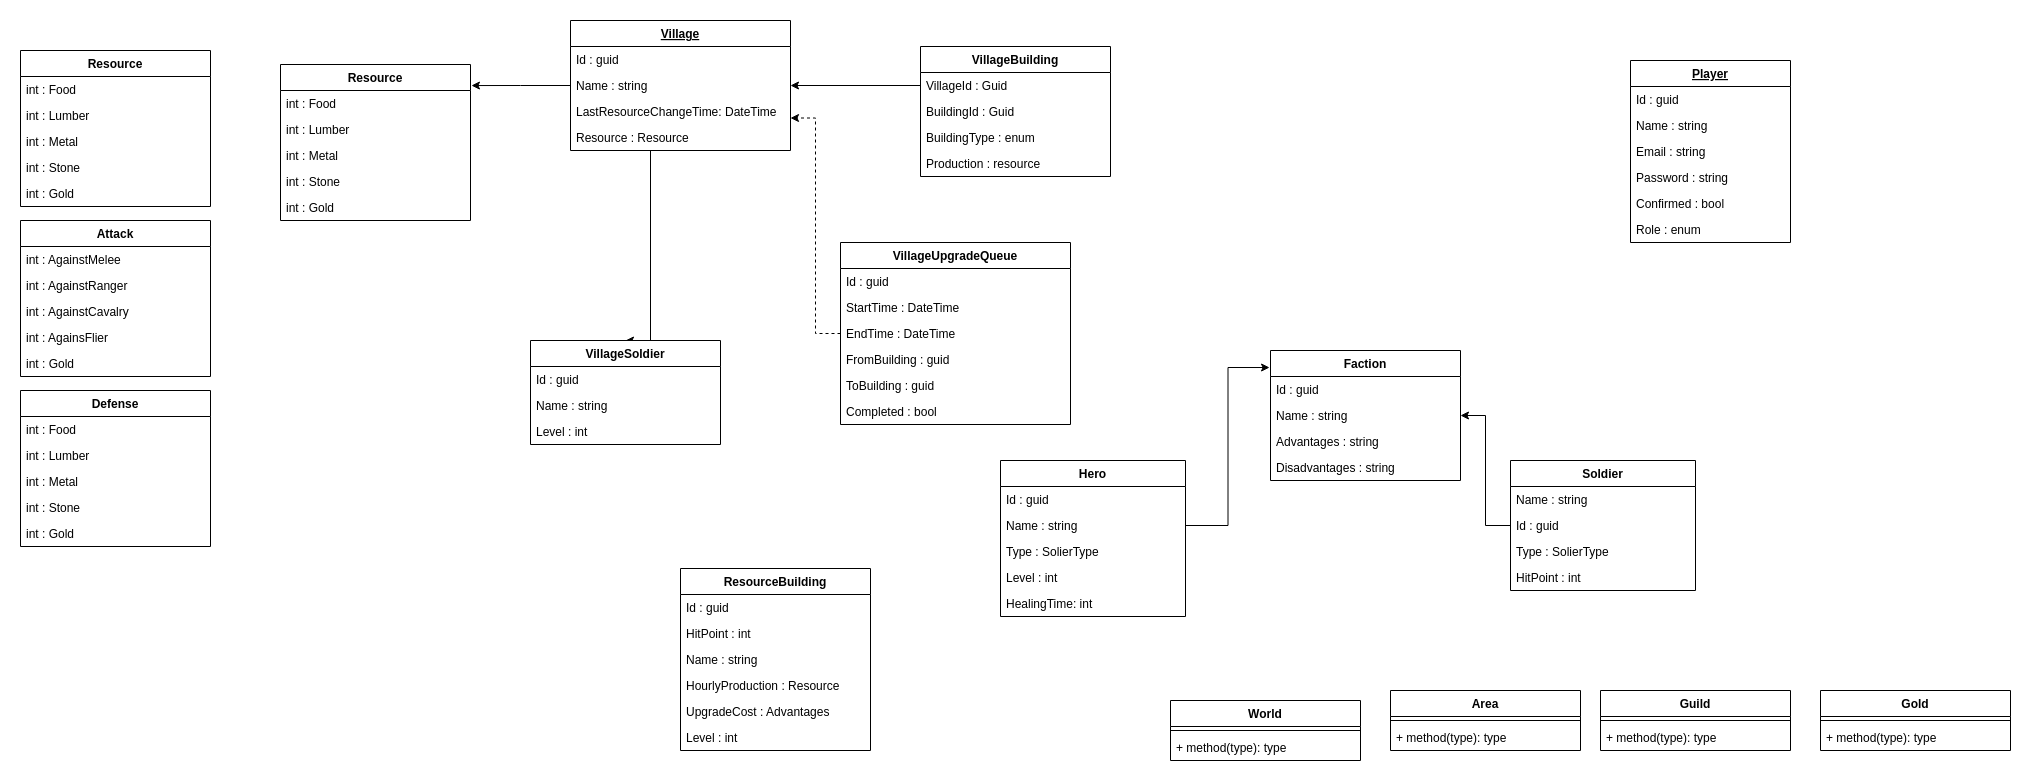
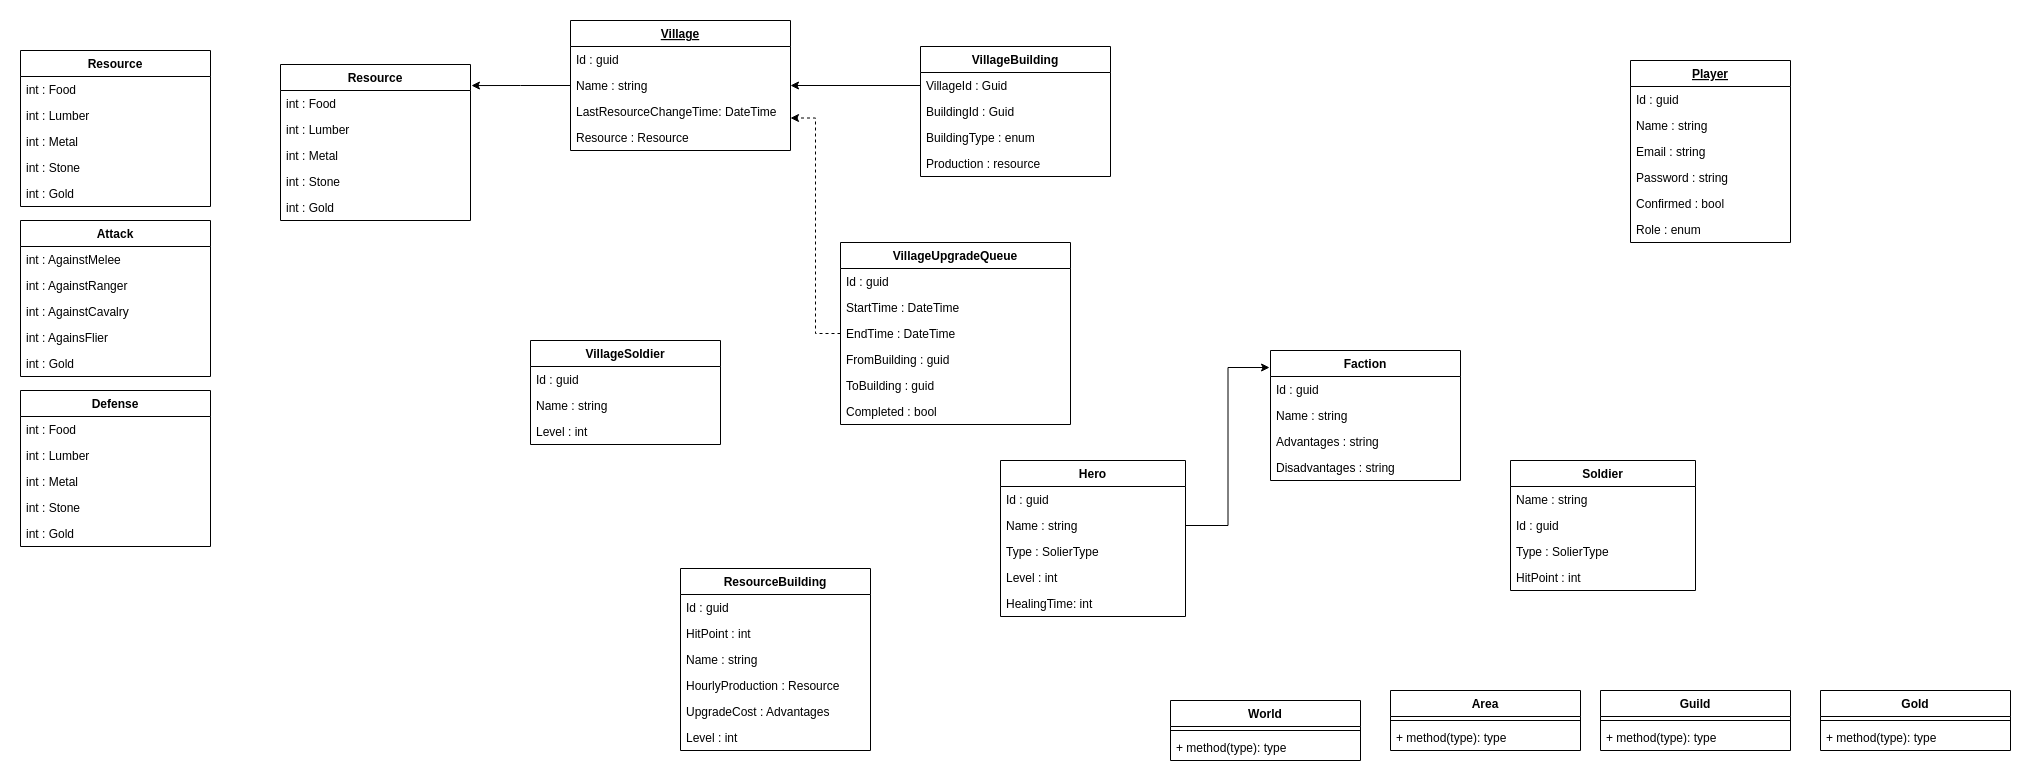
- <mxCell id="9" style="edgeStyle=orthogonalEdgeStyle;rounded=0;orthogonalLoop=1;jettySize=auto;html=1;entryX=0.5;entryY=0;entryDx=0;entryDy=0;" parent="1" source="10" target="51" edge="1"><mxGeometry relative="1" as="geometry"><Array as="points"><mxPoint x="650" y="340" /></Array></mxGeometry></mxCell>
- <mxCell id="45" style="edgeStyle=orthogonalEdgeStyle;rounded=0;orthogonalLoop=1;jettySize=auto;html=1;" parent="1" source="46" target="15" edge="1"><mxGeometry relative="1" as="geometry" /></mxCell>
